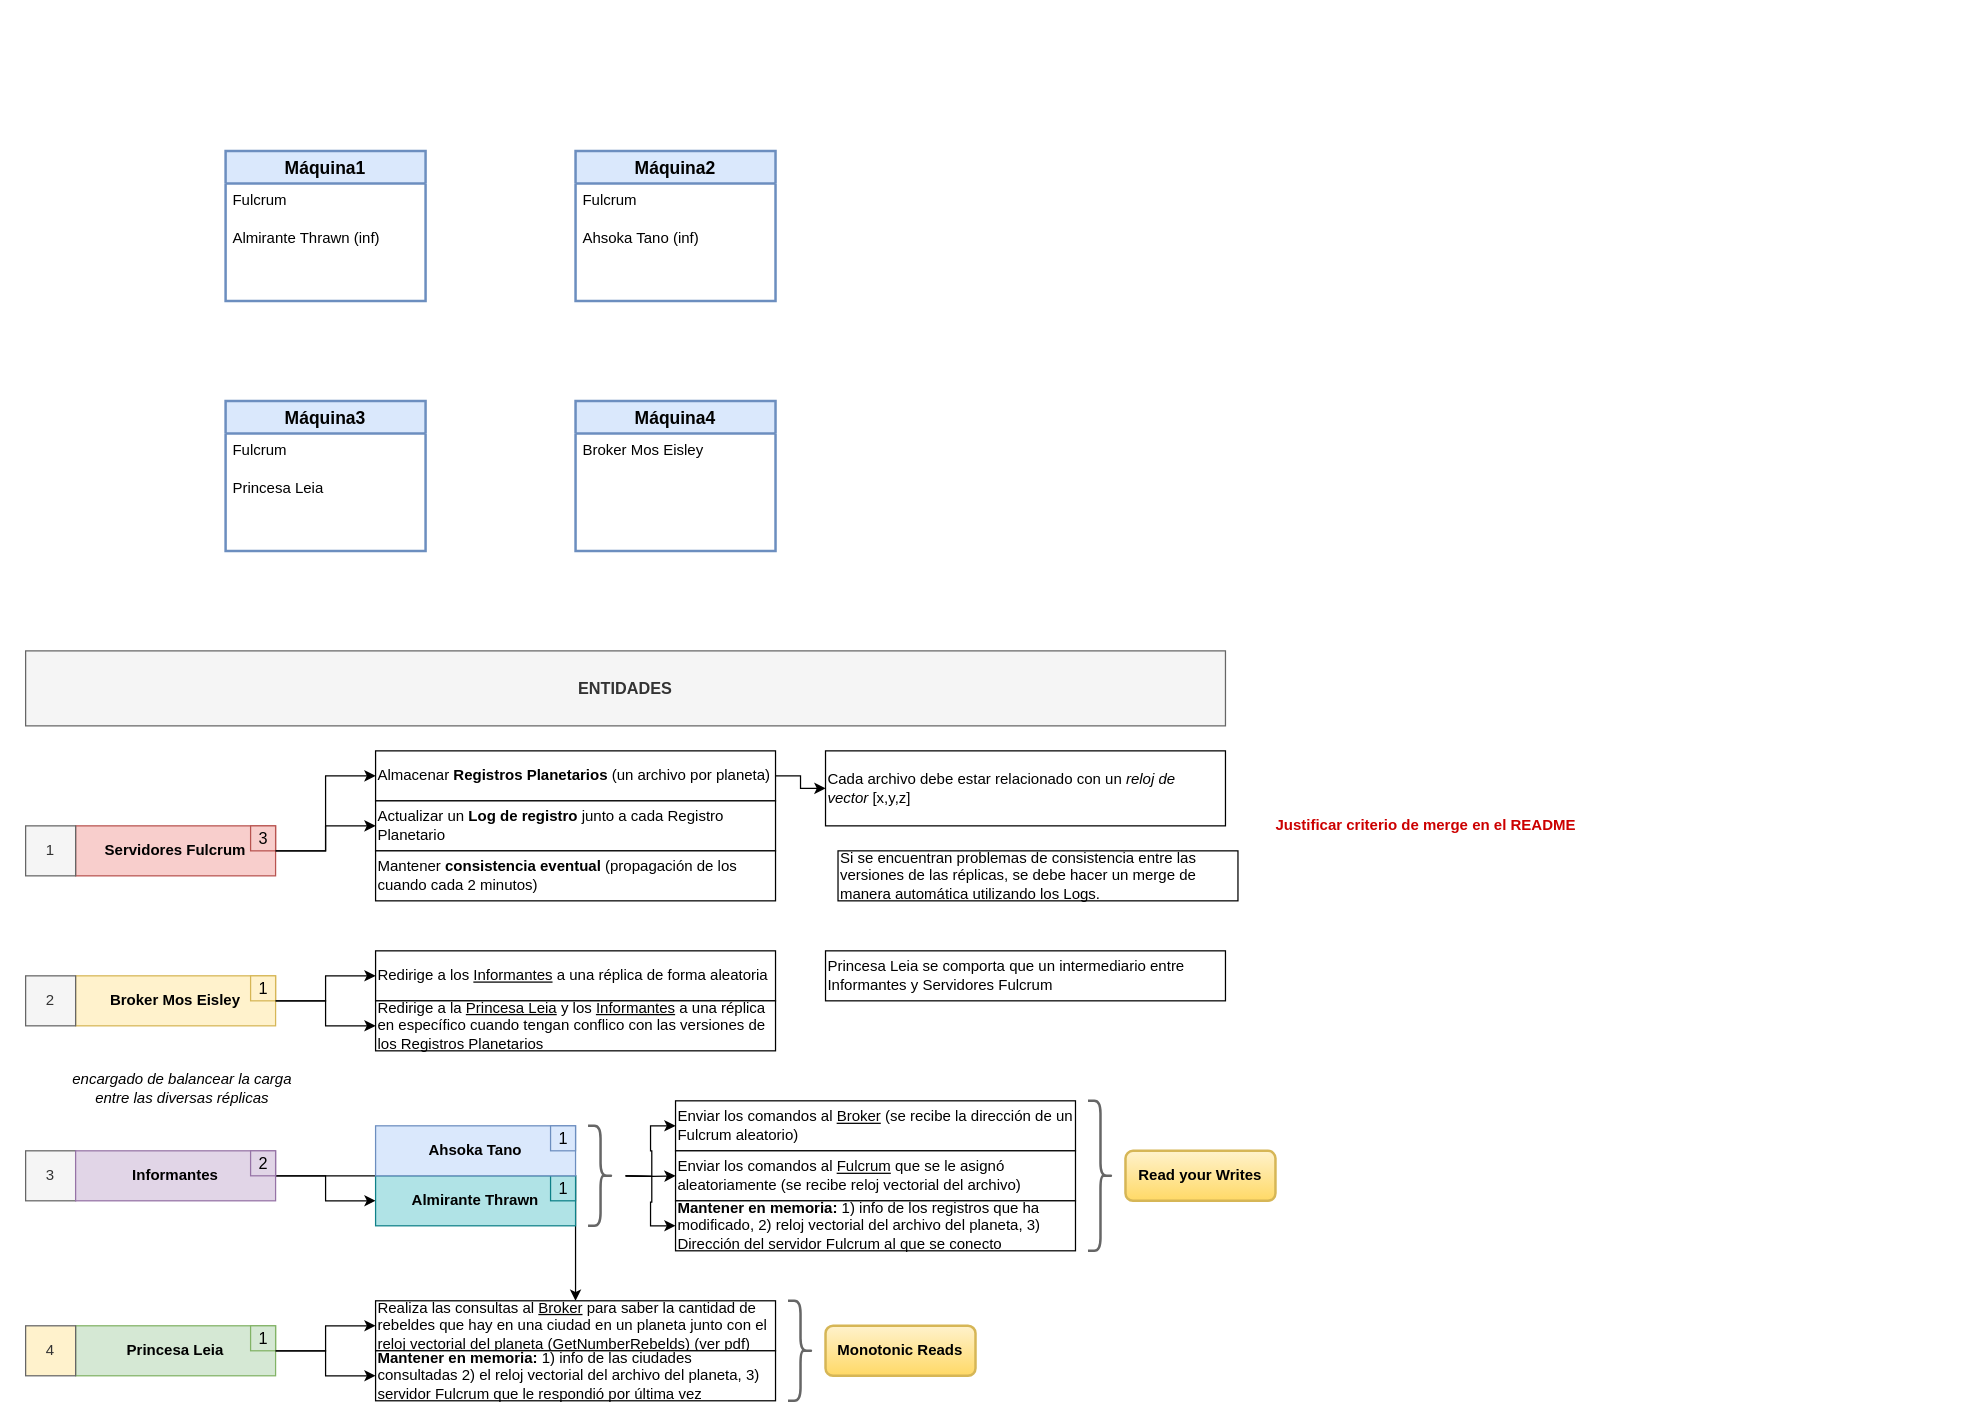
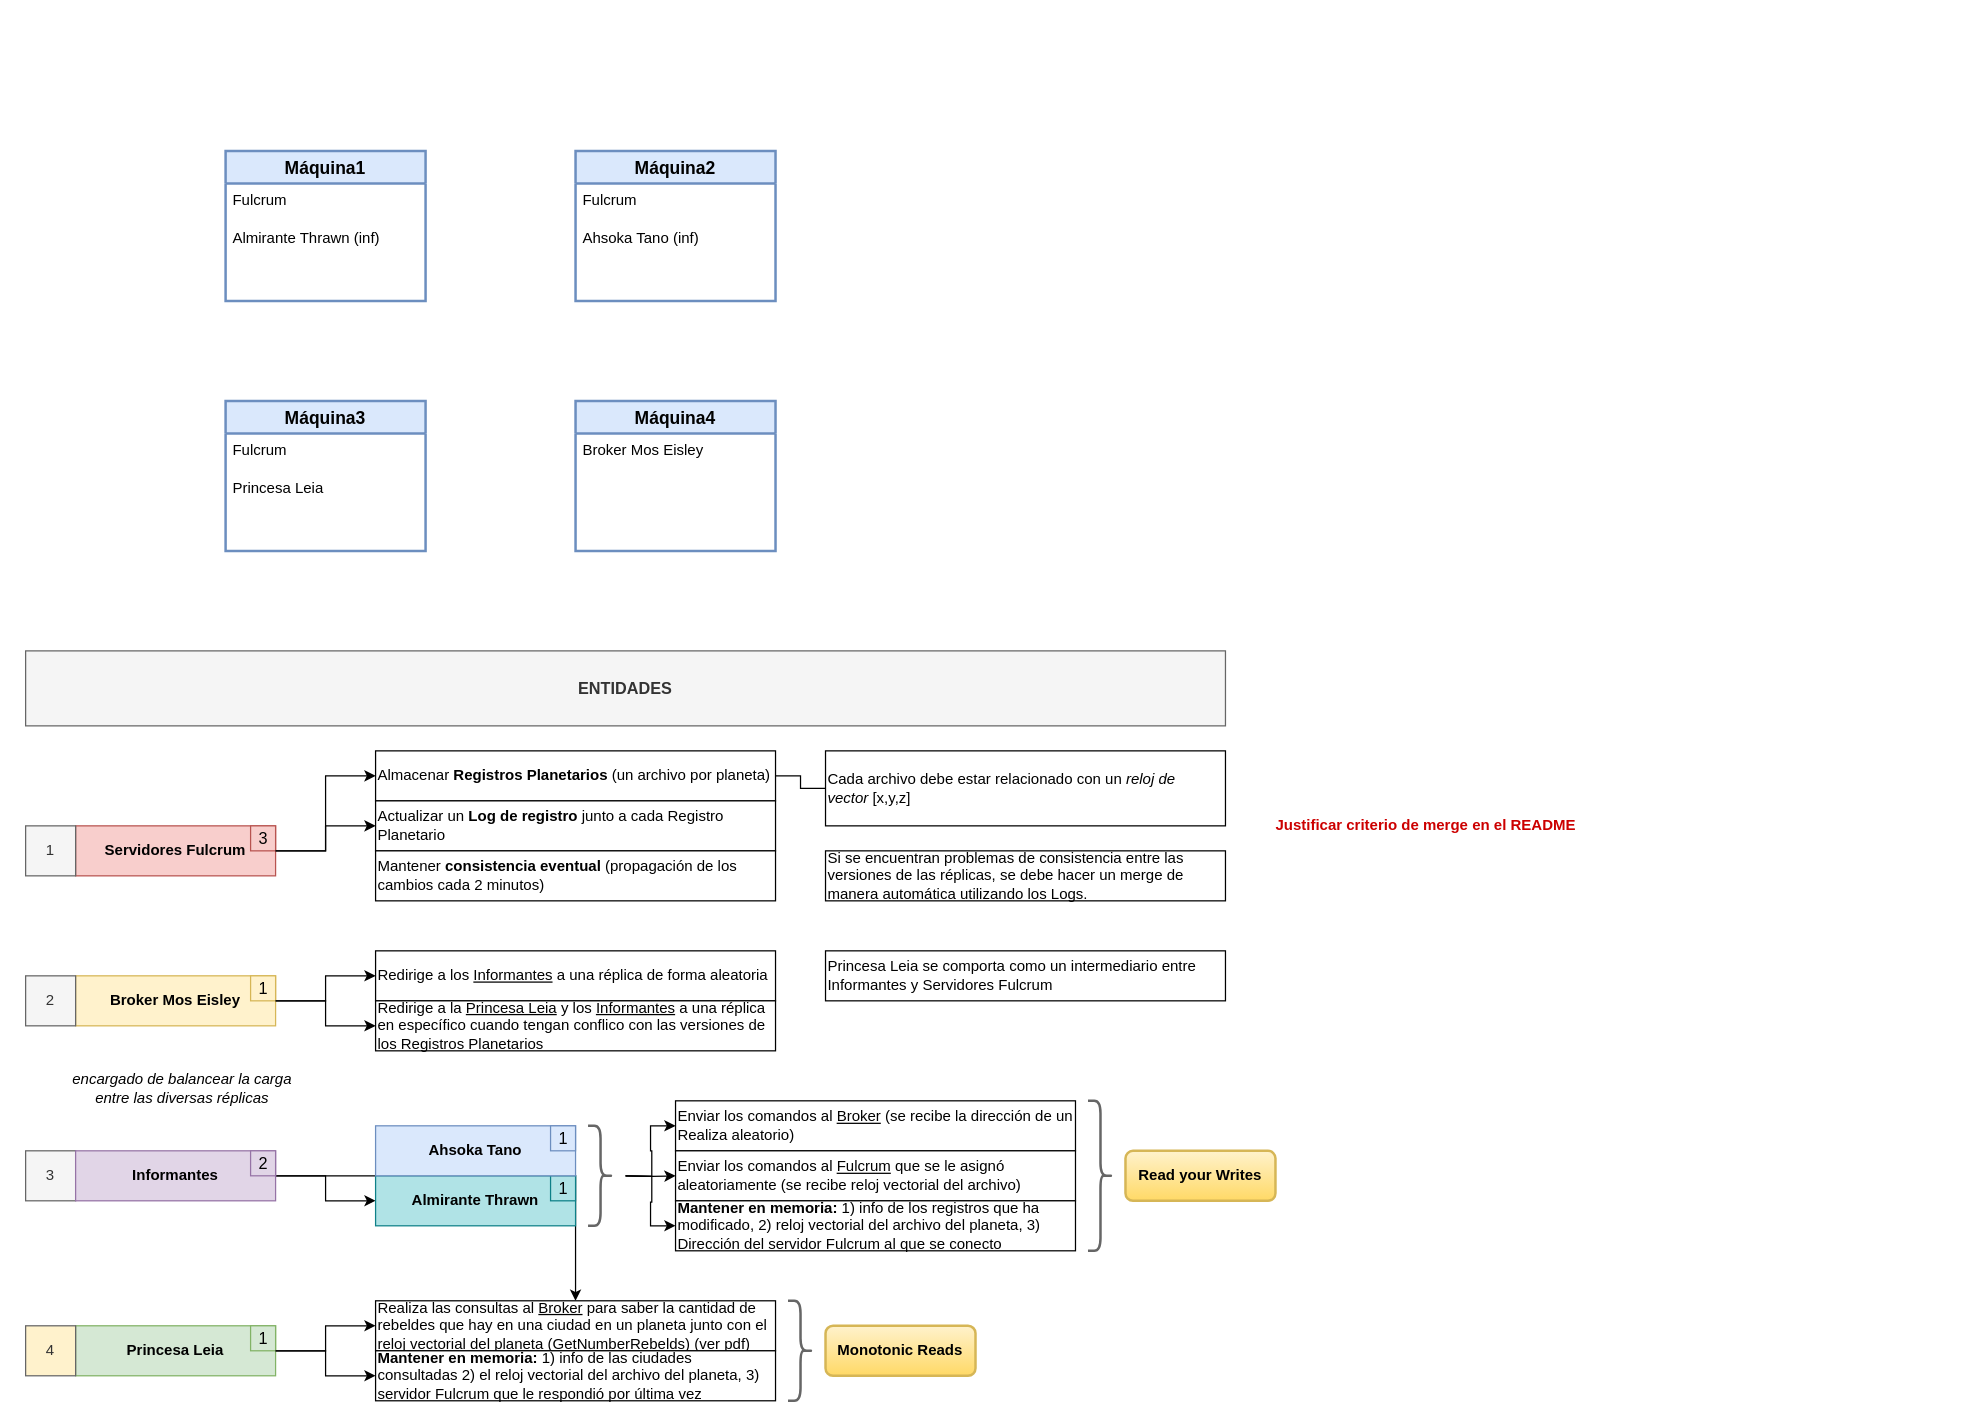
- <mxCell id="3" style="edgeStyle=orthogonalEdgeStyle;rounded=0;orthogonalLoop=1;jettySize=auto;html=1;entryX=0;entryY=0.5;entryDx=0;entryDy=0;fontSize=12;" parent="1" source="4" target="25" edge="1"><mxGeometry relative="1" as="geometry" /></mxCell>
+ <mxCell id="3" style="edgeStyle=orthogonalEdgeStyle;rounded=0;orthogonalLoop=1;jettySize=auto;html=1;entryX=0;entryY=0.5;entryDx=0;entryDy=0;fontSize=12;endArrow=none;" parent="1" source="4" target="25" edge="1"><mxGeometry relative="1" as="geometry" /></mxCell>
- <mxCell id="27" value="Mantener &lt;b&gt;consistencia eventual&lt;/b&gt;&amp;nbsp;(propagación de los cuando cada 2 minutos)" style="rounded=0;whiteSpace=wrap;html=1;fontSize=12;strokeColor=default;align=left;" parent="1" vertex="1"><mxGeometry x="300" y="680" width="320" height="40" as="geometry" /></mxCell>
+ <mxCell id="27" value="Mantener &lt;b&gt;consistencia eventual&lt;/b&gt;&amp;nbsp;(propagación de los cambios cada 2 minutos)" style="rounded=0;whiteSpace=wrap;html=1;fontSize=12;strokeColor=default;align=left;" parent="1" vertex="1"><mxGeometry x="300" y="680" width="320" height="40" as="geometry" /></mxCell>
- <mxCell id="29" value="Si se encuentran problemas de consistencia entre las versiones de las réplicas, se debe hacer un merge de manera automática utilizando los Logs." style="rounded=0;whiteSpace=wrap;html=1;fontSize=12;strokeColor=default;align=left;" parent="1" vertex="1"><mxGeometry x="670" y="680" width="320" height="40" as="geometry" /></mxCell>
+ <mxCell id="29" value="Si se encuentran problemas de consistencia entre las versiones de las réplicas, se debe hacer un merge de manera automática utilizando los Logs." style="rounded=0;whiteSpace=wrap;html=1;fontSize=12;strokeColor=default;align=left;" parent="1" vertex="1"><mxGeometry x="660" y="680" width="320" height="40" as="geometry" /></mxCell>
- <mxCell id="39" value="Princesa Leia se comporta que un intermediario entre Informantes y Servidores Fulcrum" style="rounded=0;whiteSpace=wrap;html=1;fontSize=12;strokeColor=default;align=left;" parent="1" vertex="1"><mxGeometry x="660" y="760" width="320" height="40" as="geometry" /></mxCell>
+ <mxCell id="39" value="Princesa Leia se comporta como un intermediario entre Informantes y Servidores Fulcrum" style="rounded=0;whiteSpace=wrap;html=1;fontSize=12;strokeColor=default;align=left;" parent="1" vertex="1"><mxGeometry x="660" y="760" width="320" height="40" as="geometry" /></mxCell>
- <mxCell id="63" value="Enviar los comandos al &lt;u&gt;Broker&lt;/u&gt;&amp;nbsp;(se recibe la dirección de un Fulcrum aleatorio)" style="rounded=0;whiteSpace=wrap;html=1;fontSize=12;strokeColor=default;align=left;" parent="1" vertex="1"><mxGeometry x="540" y="880" width="320" height="40" as="geometry" /></mxCell>
+ <mxCell id="63" value="Enviar los comandos al &lt;u&gt;Broker&lt;/u&gt;&amp;nbsp;(se recibe la dirección de un Realiza aleatorio)" style="rounded=0;whiteSpace=wrap;html=1;fontSize=12;strokeColor=default;align=left;" parent="1" vertex="1"><mxGeometry x="540" y="880" width="320" height="40" as="geometry" /></mxCell>
